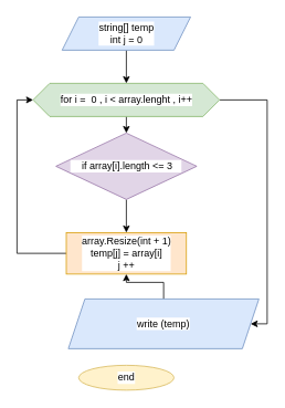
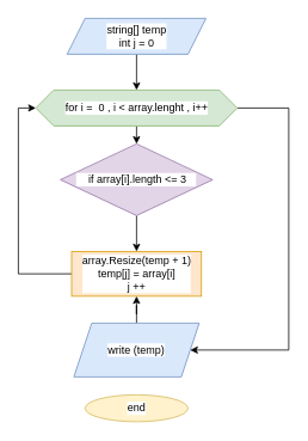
- <mxCell id="10" value="array.Resize(int + 1)&lt;br&gt;temp[j] = array[i]&lt;br&gt;j ++" style="rounded=0;whiteSpace=wrap;html=1;labelBackgroundColor=#FFFFFF;fillColor=#ffe6cc;strokeColor=#d79b00;" vertex="1" parent="1"><mxGeometry x="79.5" y="280" width="145" height="50" as="geometry" /></mxCell>
+ <mxCell id="10" value="array.Resize(temp + 1)&lt;br&gt;temp[j] = array[i]&lt;br&gt;j ++" style="rounded=0;whiteSpace=wrap;html=1;labelBackgroundColor=#FFFFFF;fillColor=#ffe6cc;strokeColor=#d79b00;" vertex="1" parent="1"><mxGeometry x="79.5" y="280" width="145" height="50" as="geometry" /></mxCell>
- <mxCell id="12" value="write (temp)" style="shape=parallelogram;perimeter=parallelogramPerimeter;whiteSpace=wrap;html=1;fixedSize=1;labelBackgroundColor=#FFFFFF;fillColor=#dae8fc;strokeColor=#6c8ebf;" vertex="1" parent="1"><mxGeometry x="82" y="360" width="230" height="60" as="geometry" /></mxCell>
+ <mxCell id="12" value="write (temp)" style="shape=parallelogram;perimeter=parallelogramPerimeter;whiteSpace=wrap;html=1;fixedSize=1;labelBackgroundColor=#FFFFFF;fillColor=#dae8fc;strokeColor=#6c8ebf;" vertex="1" parent="1"><mxGeometry x="82" y="360" width="140" height="60" as="geometry" /></mxCell>
